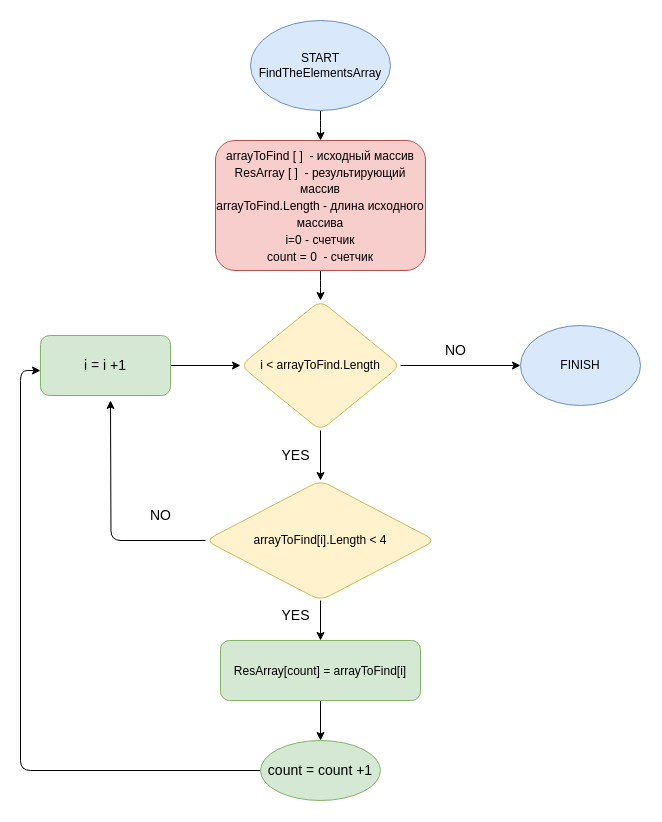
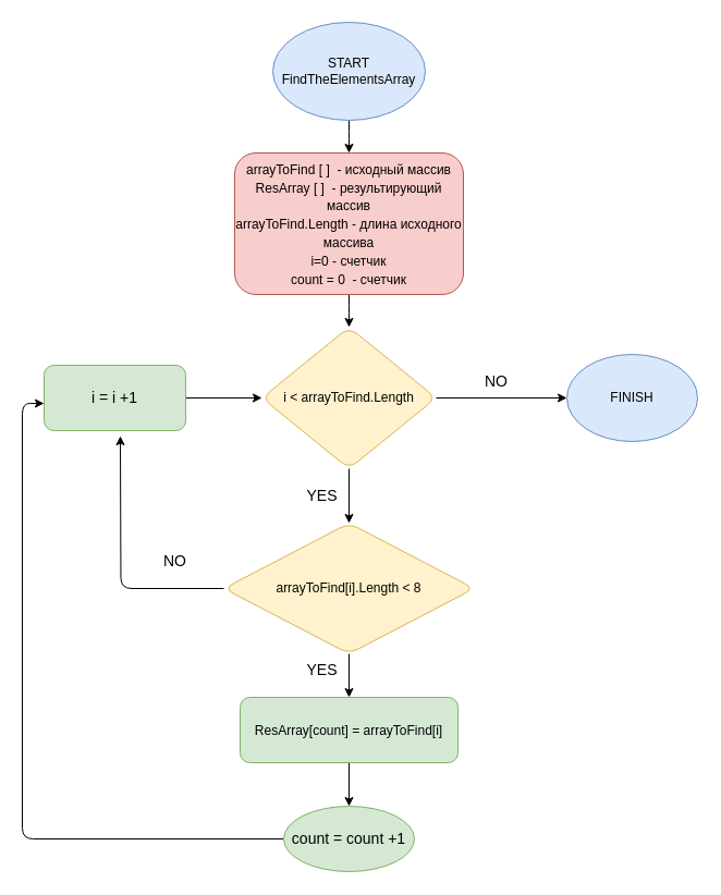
- <mxCell id="10" value="arrayToFind[i].Length &amp;lt; 4" style="rhombus;whiteSpace=wrap;html=1;rounded=1;fillColor=#fff2cc;strokeColor=#d6b656;" vertex="1" parent="1"><mxGeometry x="205" y="480" width="230" height="120" as="geometry" /></mxCell>
+ <mxCell id="10" value="arrayToFind[i].Length &amp;lt; 8" style="rhombus;whiteSpace=wrap;html=1;rounded=1;fillColor=#fff2cc;strokeColor=#d6b656;" vertex="1" parent="1"><mxGeometry x="205" y="480" width="230" height="120" as="geometry" /></mxCell>
